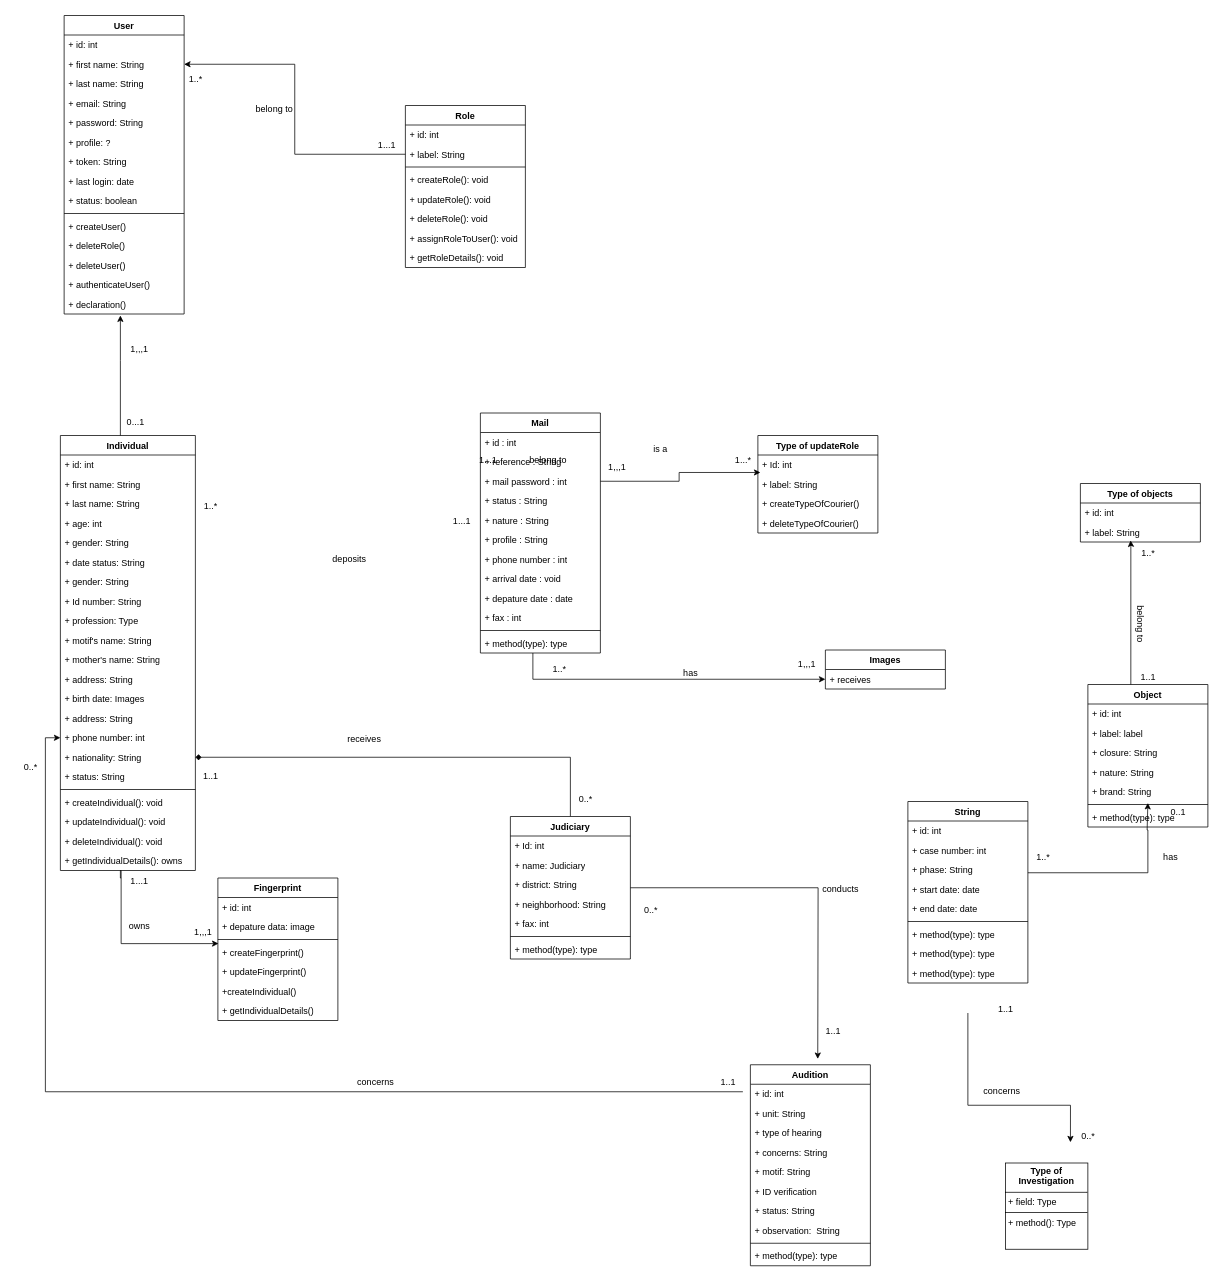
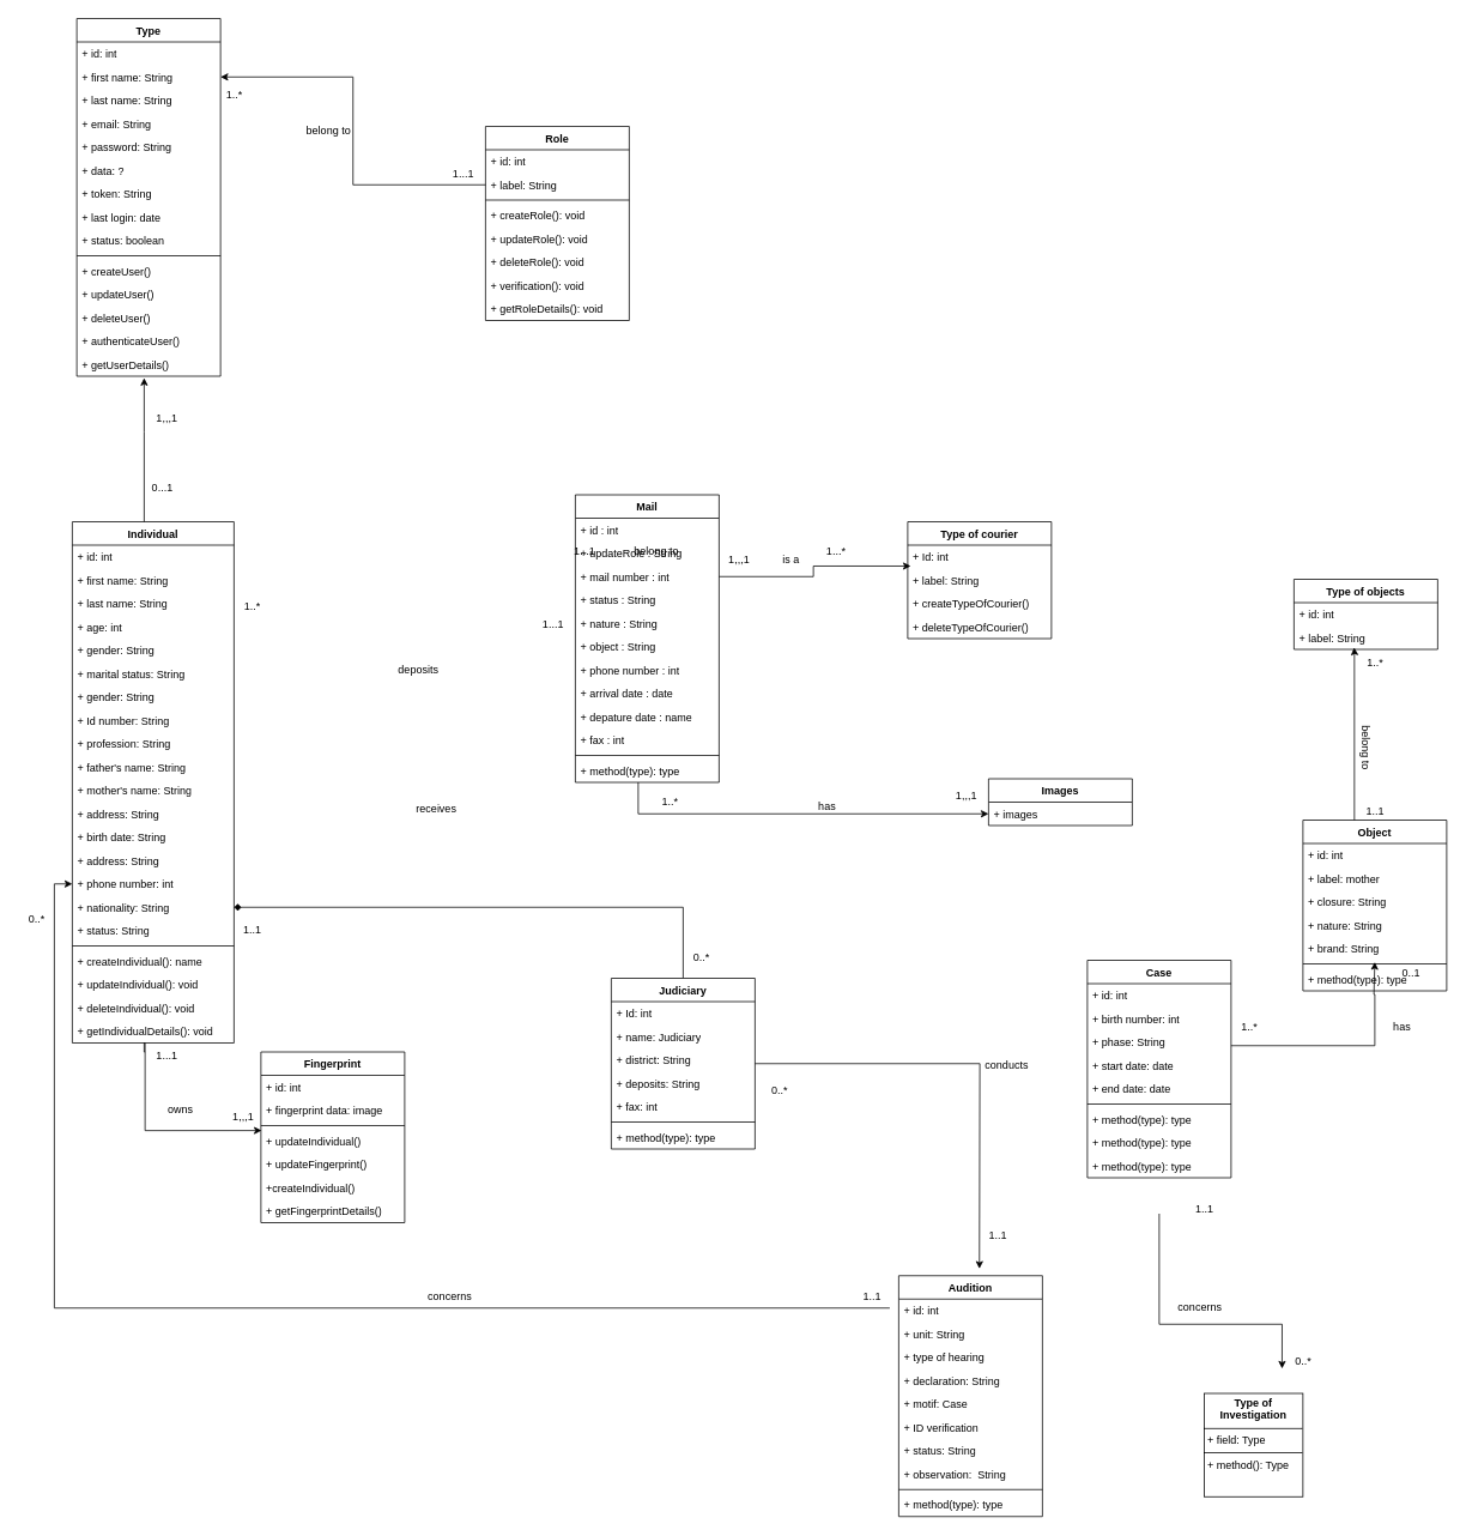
- <mxCell id="2" value="User" style="swimlane;fontStyle=1;align=center;verticalAlign=top;childLayout=stackLayout;horizontal=1;startSize=26;horizontalStack=0;resizeParent=1;resizeParentMax=0;resizeLast=0;collapsible=1;marginBottom=0;whiteSpace=wrap;html=1;" parent="1" vertex="1"><mxGeometry x="85" y="20" width="160" height="398" as="geometry" /></mxCell>
+ <mxCell id="2" value="Type" style="swimlane;fontStyle=1;align=center;verticalAlign=top;childLayout=stackLayout;horizontal=1;startSize=26;horizontalStack=0;resizeParent=1;resizeParentMax=0;resizeLast=0;collapsible=1;marginBottom=0;whiteSpace=wrap;html=1;" parent="1" vertex="1"><mxGeometry x="85" y="20" width="160" height="398" as="geometry" /></mxCell>
- <mxCell id="8" value="+ profile: ?" style="text;strokeColor=none;fillColor=none;align=left;verticalAlign=top;spacingLeft=4;spacingRight=4;overflow=hidden;rotatable=0;points=[[0,0.5],[1,0.5]];portConstraint=eastwest;whiteSpace=wrap;html=1;" parent="2" vertex="1"><mxGeometry y="156" width="160" height="26" as="geometry" /></mxCell>
+ <mxCell id="8" value="+ data: ?" style="text;strokeColor=none;fillColor=none;align=left;verticalAlign=top;spacingLeft=4;spacingRight=4;overflow=hidden;rotatable=0;points=[[0,0.5],[1,0.5]];portConstraint=eastwest;whiteSpace=wrap;html=1;" parent="2" vertex="1"><mxGeometry y="156" width="160" height="26" as="geometry" /></mxCell>
- <mxCell id="25" value="+ assignRoleToUser(): void" style="text;strokeColor=none;fillColor=none;align=left;verticalAlign=top;spacingLeft=4;spacingRight=4;overflow=hidden;rotatable=0;points=[[0,0.5],[1,0.5]];portConstraint=eastwest;whiteSpace=wrap;html=1;" vertex="1" parent="18"><mxGeometry y="164" width="160" height="26" as="geometry" /></mxCell>
+ <mxCell id="25" value="+ verification(): void" style="text;strokeColor=none;fillColor=none;align=left;verticalAlign=top;spacingLeft=4;spacingRight=4;overflow=hidden;rotatable=0;points=[[0,0.5],[1,0.5]];portConstraint=eastwest;whiteSpace=wrap;html=1;" vertex="1" parent="18"><mxGeometry y="164" width="160" height="26" as="geometry" /></mxCell>
- <mxCell id="14" value="+ deleteRole()" style="text;strokeColor=none;fillColor=none;align=left;verticalAlign=top;spacingLeft=4;spacingRight=4;overflow=hidden;rotatable=0;points=[[0,0.5],[1,0.5]];portConstraint=eastwest;whiteSpace=wrap;html=1;" vertex="1" parent="2"><mxGeometry y="294" width="160" height="26" as="geometry" /></mxCell>
+ <mxCell id="14" value="+ updateUser()" style="text;strokeColor=none;fillColor=none;align=left;verticalAlign=top;spacingLeft=4;spacingRight=4;overflow=hidden;rotatable=0;points=[[0,0.5],[1,0.5]];portConstraint=eastwest;whiteSpace=wrap;html=1;" vertex="1" parent="2"><mxGeometry y="294" width="160" height="26" as="geometry" /></mxCell>
- <mxCell id="17" value="+ declaration()" style="text;strokeColor=none;fillColor=none;align=left;verticalAlign=top;spacingLeft=4;spacingRight=4;overflow=hidden;rotatable=0;points=[[0,0.5],[1,0.5]];portConstraint=eastwest;whiteSpace=wrap;html=1;" vertex="1" parent="2"><mxGeometry y="372" width="160" height="26" as="geometry" /></mxCell>
+ <mxCell id="17" value="+ getUserDetails()" style="text;strokeColor=none;fillColor=none;align=left;verticalAlign=top;spacingLeft=4;spacingRight=4;overflow=hidden;rotatable=0;points=[[0,0.5],[1,0.5]];portConstraint=eastwest;whiteSpace=wrap;html=1;" vertex="1" parent="2"><mxGeometry y="372" width="160" height="26" as="geometry" /></mxCell>
- <mxCell id="112" value="0...1" style="text;html=1;align=center;verticalAlign=middle;resizable=0;points=[];autosize=1;strokeColor=none;fillColor=none;" parent="1" vertex="1"><mxGeometry x="155" y="548" width="50" height="30" as="geometry" /></mxCell>
+ <mxCell id="112" value="0...1" style="text;html=1;align=center;verticalAlign=middle;resizable=0;points=[];autosize=1;strokeColor=none;fillColor=none;" parent="1" vertex="1"><mxGeometry x="155" y="528" width="50" height="30" as="geometry" /></mxCell>
- <mxCell id="61" value="Type of updateRole" style="swimlane;fontStyle=1;align=center;verticalAlign=top;childLayout=stackLayout;horizontal=1;startSize=26;horizontalStack=0;resizeParent=1;resizeParentMax=0;resizeLast=0;collapsible=1;marginBottom=0;whiteSpace=wrap;html=1;" parent="1" vertex="1"><mxGeometry x="1010" y="580" width="160" height="130" as="geometry" /></mxCell>
+ <mxCell id="61" value="Type of courier" style="swimlane;fontStyle=1;align=center;verticalAlign=top;childLayout=stackLayout;horizontal=1;startSize=26;horizontalStack=0;resizeParent=1;resizeParentMax=0;resizeLast=0;collapsible=1;marginBottom=0;whiteSpace=wrap;html=1;" parent="1" vertex="1"><mxGeometry x="1010" y="580" width="160" height="130" as="geometry" /></mxCell>
- <mxCell id="109" value="is a" style="text;html=1;align=center;verticalAlign=middle;resizable=0;points=[];autosize=1;strokeColor=none;fillColor=none;" parent="1" vertex="1"><mxGeometry x="860" y="583" width="40" height="30" as="geometry" /></mxCell>
+ <mxCell id="109" value="is a" style="text;html=1;align=center;verticalAlign=middle;resizable=0;points=[];autosize=1;strokeColor=none;fillColor=none;" parent="1" vertex="1"><mxGeometry x="860" y="608" width="40" height="30" as="geometry" /></mxCell>
- <mxCell id="107" value="1...*" style="text;html=1;align=center;verticalAlign=middle;resizable=0;points=[];autosize=1;strokeColor=none;fillColor=none;" parent="1" vertex="1"><mxGeometry x="970" y="598" width="40" height="30" as="geometry" /></mxCell>
+ <mxCell id="107" value="1...*" style="text;html=1;align=center;verticalAlign=middle;resizable=0;points=[];autosize=1;strokeColor=none;fillColor=none;" parent="1" vertex="1"><mxGeometry x="910" y="598" width="40" height="30" as="geometry" /></mxCell>
- <mxCell id="90" value="+ reference : String" style="text;strokeColor=none;fillColor=none;align=left;verticalAlign=top;spacingLeft=4;spacingRight=4;overflow=hidden;rotatable=0;points=[[0,0.5],[1,0.5]];portConstraint=eastwest;whiteSpace=wrap;html=1;" parent="88" vertex="1"><mxGeometry y="52" width="160" height="26" as="geometry" /></mxCell>
+ <mxCell id="90" value="+ updateRole : String" style="text;strokeColor=none;fillColor=none;align=left;verticalAlign=top;spacingLeft=4;spacingRight=4;overflow=hidden;rotatable=0;points=[[0,0.5],[1,0.5]];portConstraint=eastwest;whiteSpace=wrap;html=1;" parent="88" vertex="1"><mxGeometry y="52" width="160" height="26" as="geometry" /></mxCell>
- <mxCell id="91" value="+ mail password : int" style="text;strokeColor=none;fillColor=none;align=left;verticalAlign=top;spacingLeft=4;spacingRight=4;overflow=hidden;rotatable=0;points=[[0,0.5],[1,0.5]];portConstraint=eastwest;whiteSpace=wrap;html=1;" parent="88" vertex="1"><mxGeometry y="78" width="160" height="26" as="geometry" /></mxCell>
+ <mxCell id="91" value="+ mail number : int" style="text;strokeColor=none;fillColor=none;align=left;verticalAlign=top;spacingLeft=4;spacingRight=4;overflow=hidden;rotatable=0;points=[[0,0.5],[1,0.5]];portConstraint=eastwest;whiteSpace=wrap;html=1;" parent="88" vertex="1"><mxGeometry y="78" width="160" height="26" as="geometry" /></mxCell>
- <mxCell id="94" value="+ profile : String" style="text;strokeColor=none;fillColor=none;align=left;verticalAlign=top;spacingLeft=4;spacingRight=4;overflow=hidden;rotatable=0;points=[[0,0.5],[1,0.5]];portConstraint=eastwest;whiteSpace=wrap;html=1;" parent="88" vertex="1"><mxGeometry y="156" width="160" height="26" as="geometry" /></mxCell>
+ <mxCell id="94" value="+ object : String" style="text;strokeColor=none;fillColor=none;align=left;verticalAlign=top;spacingLeft=4;spacingRight=4;overflow=hidden;rotatable=0;points=[[0,0.5],[1,0.5]];portConstraint=eastwest;whiteSpace=wrap;html=1;" parent="88" vertex="1"><mxGeometry y="156" width="160" height="26" as="geometry" /></mxCell>
- <mxCell id="33" value="+ date status: String" style="text;strokeColor=none;fillColor=none;align=left;verticalAlign=top;spacingLeft=4;spacingRight=4;overflow=hidden;rotatable=0;points=[[0,0.5],[1,0.5]];portConstraint=eastwest;whiteSpace=wrap;html=1;" parent="27" vertex="1"><mxGeometry y="156" width="180" height="26" as="geometry" /></mxCell>
+ <mxCell id="33" value="+ marital status: String" style="text;strokeColor=none;fillColor=none;align=left;verticalAlign=top;spacingLeft=4;spacingRight=4;overflow=hidden;rotatable=0;points=[[0,0.5],[1,0.5]];portConstraint=eastwest;whiteSpace=wrap;html=1;" parent="27" vertex="1"><mxGeometry y="156" width="180" height="26" as="geometry" /></mxCell>
- <mxCell id="96" value="+ arrival date : void" style="text;strokeColor=none;fillColor=none;align=left;verticalAlign=top;spacingLeft=4;spacingRight=4;overflow=hidden;rotatable=0;points=[[0,0.5],[1,0.5]];portConstraint=eastwest;whiteSpace=wrap;html=1;" parent="88" vertex="1"><mxGeometry y="208" width="160" height="26" as="geometry" /></mxCell>
+ <mxCell id="96" value="+ arrival date : date" style="text;strokeColor=none;fillColor=none;align=left;verticalAlign=top;spacingLeft=4;spacingRight=4;overflow=hidden;rotatable=0;points=[[0,0.5],[1,0.5]];portConstraint=eastwest;whiteSpace=wrap;html=1;" parent="88" vertex="1"><mxGeometry y="208" width="160" height="26" as="geometry" /></mxCell>
- <mxCell id="97" value="+ depature date : date" style="text;strokeColor=none;fillColor=none;align=left;verticalAlign=top;spacingLeft=4;spacingRight=4;overflow=hidden;rotatable=0;points=[[0,0.5],[1,0.5]];portConstraint=eastwest;whiteSpace=wrap;html=1;" parent="88" vertex="1"><mxGeometry y="234" width="160" height="26" as="geometry" /></mxCell>
+ <mxCell id="97" value="+ depature date : name" style="text;strokeColor=none;fillColor=none;align=left;verticalAlign=top;spacingLeft=4;spacingRight=4;overflow=hidden;rotatable=0;points=[[0,0.5],[1,0.5]];portConstraint=eastwest;whiteSpace=wrap;html=1;" parent="88" vertex="1"><mxGeometry y="234" width="160" height="26" as="geometry" /></mxCell>
- <mxCell id="36" value="+ profession: Type" style="text;strokeColor=none;fillColor=none;align=left;verticalAlign=top;spacingLeft=4;spacingRight=4;overflow=hidden;rotatable=0;points=[[0,0.5],[1,0.5]];portConstraint=eastwest;whiteSpace=wrap;html=1;" parent="27" vertex="1"><mxGeometry y="234" width="180" height="26" as="geometry" /></mxCell>
+ <mxCell id="36" value="+ profession: String" style="text;strokeColor=none;fillColor=none;align=left;verticalAlign=top;spacingLeft=4;spacingRight=4;overflow=hidden;rotatable=0;points=[[0,0.5],[1,0.5]];portConstraint=eastwest;whiteSpace=wrap;html=1;" parent="27" vertex="1"><mxGeometry y="234" width="180" height="26" as="geometry" /></mxCell>
- <mxCell id="37" value="+ motif's name: String" style="text;strokeColor=none;fillColor=none;align=left;verticalAlign=top;spacingLeft=4;spacingRight=4;overflow=hidden;rotatable=0;points=[[0,0.5],[1,0.5]];portConstraint=eastwest;whiteSpace=wrap;html=1;" parent="27" vertex="1"><mxGeometry y="260" width="180" height="26" as="geometry" /></mxCell>
+ <mxCell id="37" value="+ father's name: String" style="text;strokeColor=none;fillColor=none;align=left;verticalAlign=top;spacingLeft=4;spacingRight=4;overflow=hidden;rotatable=0;points=[[0,0.5],[1,0.5]];portConstraint=eastwest;whiteSpace=wrap;html=1;" parent="27" vertex="1"><mxGeometry y="260" width="180" height="26" as="geometry" /></mxCell>
- <mxCell id="166" value="+ receives" style="text;strokeColor=none;fillColor=none;align=left;verticalAlign=top;spacingLeft=4;spacingRight=4;overflow=hidden;rotatable=0;points=[[0,0.5],[1,0.5]];portConstraint=eastwest;whiteSpace=wrap;html=1;" parent="165" vertex="1"><mxGeometry y="26" width="160" height="26" as="geometry" /></mxCell>
+ <mxCell id="166" value="+ images" style="text;strokeColor=none;fillColor=none;align=left;verticalAlign=top;spacingLeft=4;spacingRight=4;overflow=hidden;rotatable=0;points=[[0,0.5],[1,0.5]];portConstraint=eastwest;whiteSpace=wrap;html=1;" parent="165" vertex="1"><mxGeometry y="26" width="160" height="26" as="geometry" /></mxCell>
- <mxCell id="40" value="+ birth date: Images" style="text;strokeColor=none;fillColor=none;align=left;verticalAlign=top;spacingLeft=4;spacingRight=4;overflow=hidden;rotatable=0;points=[[0,0.5],[1,0.5]];portConstraint=eastwest;whiteSpace=wrap;html=1;" parent="27" vertex="1"><mxGeometry y="338" width="180" height="26" as="geometry" /></mxCell>
+ <mxCell id="40" value="+ birth date: String" style="text;strokeColor=none;fillColor=none;align=left;verticalAlign=top;spacingLeft=4;spacingRight=4;overflow=hidden;rotatable=0;points=[[0,0.5],[1,0.5]];portConstraint=eastwest;whiteSpace=wrap;html=1;" parent="27" vertex="1"><mxGeometry y="338" width="180" height="26" as="geometry" /></mxCell>
- <mxCell id="145" value="+ label: label" style="text;strokeColor=none;fillColor=none;align=left;verticalAlign=top;spacingLeft=4;spacingRight=4;overflow=hidden;rotatable=0;points=[[0,0.5],[1,0.5]];portConstraint=eastwest;whiteSpace=wrap;html=1;" parent="143" vertex="1"><mxGeometry y="52" width="160" height="26" as="geometry" /></mxCell>
+ <mxCell id="145" value="+ label: mother" style="text;strokeColor=none;fillColor=none;align=left;verticalAlign=top;spacingLeft=4;spacingRight=4;overflow=hidden;rotatable=0;points=[[0,0.5],[1,0.5]];portConstraint=eastwest;whiteSpace=wrap;html=1;" parent="143" vertex="1"><mxGeometry y="52" width="160" height="26" as="geometry" /></mxCell>
- <mxCell id="131" value="receives" style="text;html=1;align=center;verticalAlign=middle;resizable=0;points=[];autosize=1;strokeColor=none;fillColor=none;" parent="1" vertex="1"><mxGeometry x="450" y="970" width="70" height="30" as="geometry" /></mxCell>
+ <mxCell id="131" value="receives" style="text;html=1;align=center;verticalAlign=middle;resizable=0;points=[];autosize=1;strokeColor=none;fillColor=none;" parent="1" vertex="1"><mxGeometry x="450" y="885" width="70" height="30" as="geometry" /></mxCell>
- <mxCell id="46" value="+ createIndividual(): void" style="text;strokeColor=none;fillColor=none;align=left;verticalAlign=top;spacingLeft=4;spacingRight=4;overflow=hidden;rotatable=0;points=[[0,0.5],[1,0.5]];portConstraint=eastwest;whiteSpace=wrap;html=1;" parent="27" vertex="1"><mxGeometry y="476" width="180" height="26" as="geometry" /></mxCell>
+ <mxCell id="46" value="+ createIndividual(): name" style="text;strokeColor=none;fillColor=none;align=left;verticalAlign=top;spacingLeft=4;spacingRight=4;overflow=hidden;rotatable=0;points=[[0,0.5],[1,0.5]];portConstraint=eastwest;whiteSpace=wrap;html=1;" parent="27" vertex="1"><mxGeometry y="476" width="180" height="26" as="geometry" /></mxCell>
- <mxCell id="77" value="String" style="swimlane;fontStyle=1;align=center;verticalAlign=top;childLayout=stackLayout;horizontal=1;startSize=26;horizontalStack=0;resizeParent=1;resizeParentMax=0;resizeLast=0;collapsible=1;marginBottom=0;whiteSpace=wrap;html=1;" parent="1" vertex="1"><mxGeometry x="1210" y="1068" width="160" height="242" as="geometry" /></mxCell>
+ <mxCell id="77" value="Case" style="swimlane;fontStyle=1;align=center;verticalAlign=top;childLayout=stackLayout;horizontal=1;startSize=26;horizontalStack=0;resizeParent=1;resizeParentMax=0;resizeLast=0;collapsible=1;marginBottom=0;whiteSpace=wrap;html=1;" parent="1" vertex="1"><mxGeometry x="1210" y="1068" width="160" height="242" as="geometry" /></mxCell>
- <mxCell id="79" value="+ case number: int" style="text;strokeColor=none;fillColor=none;align=left;verticalAlign=top;spacingLeft=4;spacingRight=4;overflow=hidden;rotatable=0;points=[[0,0.5],[1,0.5]];portConstraint=eastwest;whiteSpace=wrap;html=1;" parent="77" vertex="1"><mxGeometry y="52" width="160" height="26" as="geometry" /></mxCell>
+ <mxCell id="79" value="+ birth number: int" style="text;strokeColor=none;fillColor=none;align=left;verticalAlign=top;spacingLeft=4;spacingRight=4;overflow=hidden;rotatable=0;points=[[0,0.5],[1,0.5]];portConstraint=eastwest;whiteSpace=wrap;html=1;" parent="77" vertex="1"><mxGeometry y="52" width="160" height="26" as="geometry" /></mxCell>
- <mxCell id="49" value="+ getIndividualDetails(): owns" style="text;strokeColor=none;fillColor=none;align=left;verticalAlign=top;spacingLeft=4;spacingRight=4;overflow=hidden;rotatable=0;points=[[0,0.5],[1,0.5]];portConstraint=eastwest;whiteSpace=wrap;html=1;" vertex="1" parent="27"><mxGeometry y="554" width="180" height="26" as="geometry" /></mxCell>
+ <mxCell id="49" value="+ getIndividualDetails(): void" style="text;strokeColor=none;fillColor=none;align=left;verticalAlign=top;spacingLeft=4;spacingRight=4;overflow=hidden;rotatable=0;points=[[0,0.5],[1,0.5]];portConstraint=eastwest;whiteSpace=wrap;html=1;" vertex="1" parent="27"><mxGeometry y="554" width="180" height="26" as="geometry" /></mxCell>
- <mxCell id="71" value="+ neighborhood: String" style="text;strokeColor=none;fillColor=none;align=left;verticalAlign=top;spacingLeft=4;spacingRight=4;overflow=hidden;rotatable=0;points=[[0,0.5],[1,0.5]];portConstraint=eastwest;whiteSpace=wrap;html=1;" parent="67" vertex="1"><mxGeometry y="104" width="160" height="26" as="geometry" /></mxCell>
+ <mxCell id="71" value="+ deposits: String" style="text;strokeColor=none;fillColor=none;align=left;verticalAlign=top;spacingLeft=4;spacingRight=4;overflow=hidden;rotatable=0;points=[[0,0.5],[1,0.5]];portConstraint=eastwest;whiteSpace=wrap;html=1;" parent="67" vertex="1"><mxGeometry y="104" width="160" height="26" as="geometry" /></mxCell>
- <mxCell id="116" value="owns" style="text;html=1;align=center;verticalAlign=middle;resizable=0;points=[];autosize=1;strokeColor=none;fillColor=none;" parent="1" vertex="1"><mxGeometry x="160" y="1220" width="50" height="30" as="geometry" /></mxCell>
+ <mxCell id="116" value="owns" style="text;html=1;align=center;verticalAlign=middle;resizable=0;points=[];autosize=1;strokeColor=none;fillColor=none;" parent="1" vertex="1"><mxGeometry x="175" y="1220" width="50" height="30" as="geometry" /></mxCell>
- <mxCell id="55" value="+ depature data: image&amp;nbsp;" style="text;strokeColor=none;fillColor=none;align=left;verticalAlign=top;spacingLeft=4;spacingRight=4;overflow=hidden;rotatable=0;points=[[0,0.5],[1,0.5]];portConstraint=eastwest;whiteSpace=wrap;html=1;" parent="53" vertex="1"><mxGeometry y="52" width="160" height="26" as="geometry" /></mxCell>
+ <mxCell id="55" value="+ fingerprint data: image&amp;nbsp;" style="text;strokeColor=none;fillColor=none;align=left;verticalAlign=top;spacingLeft=4;spacingRight=4;overflow=hidden;rotatable=0;points=[[0,0.5],[1,0.5]];portConstraint=eastwest;whiteSpace=wrap;html=1;" parent="53" vertex="1"><mxGeometry y="52" width="160" height="26" as="geometry" /></mxCell>
- <mxCell id="57" value="+ createFingerprint()" style="text;strokeColor=none;fillColor=none;align=left;verticalAlign=top;spacingLeft=4;spacingRight=4;overflow=hidden;rotatable=0;points=[[0,0.5],[1,0.5]];portConstraint=eastwest;whiteSpace=wrap;html=1;" parent="53" vertex="1"><mxGeometry y="86" width="160" height="26" as="geometry" /></mxCell>
+ <mxCell id="57" value="+ updateIndividual()" style="text;strokeColor=none;fillColor=none;align=left;verticalAlign=top;spacingLeft=4;spacingRight=4;overflow=hidden;rotatable=0;points=[[0,0.5],[1,0.5]];portConstraint=eastwest;whiteSpace=wrap;html=1;" parent="53" vertex="1"><mxGeometry y="86" width="160" height="26" as="geometry" /></mxCell>
- <mxCell id="60" value="+ getIndividualDetails()" style="text;strokeColor=none;fillColor=none;align=left;verticalAlign=top;spacingLeft=4;spacingRight=4;overflow=hidden;rotatable=0;points=[[0,0.5],[1,0.5]];portConstraint=eastwest;whiteSpace=wrap;html=1;" vertex="1" parent="53"><mxGeometry y="164" width="160" height="26" as="geometry" /></mxCell>
+ <mxCell id="60" value="+ getFingerprintDetails()" style="text;strokeColor=none;fillColor=none;align=left;verticalAlign=top;spacingLeft=4;spacingRight=4;overflow=hidden;rotatable=0;points=[[0,0.5],[1,0.5]];portConstraint=eastwest;whiteSpace=wrap;html=1;" vertex="1" parent="53"><mxGeometry y="164" width="160" height="26" as="geometry" /></mxCell>
- <mxCell id="158" value="+ concerns: String" style="text;strokeColor=none;fillColor=none;align=left;verticalAlign=top;spacingLeft=4;spacingRight=4;overflow=hidden;rotatable=0;points=[[0,0.5],[1,0.5]];portConstraint=eastwest;whiteSpace=wrap;html=1;" parent="154" vertex="1"><mxGeometry y="104" width="160" height="26" as="geometry" /></mxCell>
+ <mxCell id="158" value="+ declaration: String" style="text;strokeColor=none;fillColor=none;align=left;verticalAlign=top;spacingLeft=4;spacingRight=4;overflow=hidden;rotatable=0;points=[[0,0.5],[1,0.5]];portConstraint=eastwest;whiteSpace=wrap;html=1;" parent="154" vertex="1"><mxGeometry y="104" width="160" height="26" as="geometry" /></mxCell>
- <mxCell id="159" value="+ motif: String" style="text;strokeColor=none;fillColor=none;align=left;verticalAlign=top;spacingLeft=4;spacingRight=4;overflow=hidden;rotatable=0;points=[[0,0.5],[1,0.5]];portConstraint=eastwest;whiteSpace=wrap;html=1;" parent="154" vertex="1"><mxGeometry y="130" width="160" height="26" as="geometry" /></mxCell>
+ <mxCell id="159" value="+ motif: Case" style="text;strokeColor=none;fillColor=none;align=left;verticalAlign=top;spacingLeft=4;spacingRight=4;overflow=hidden;rotatable=0;points=[[0,0.5],[1,0.5]];portConstraint=eastwest;whiteSpace=wrap;html=1;" parent="154" vertex="1"><mxGeometry y="130" width="160" height="26" as="geometry" /></mxCell>
